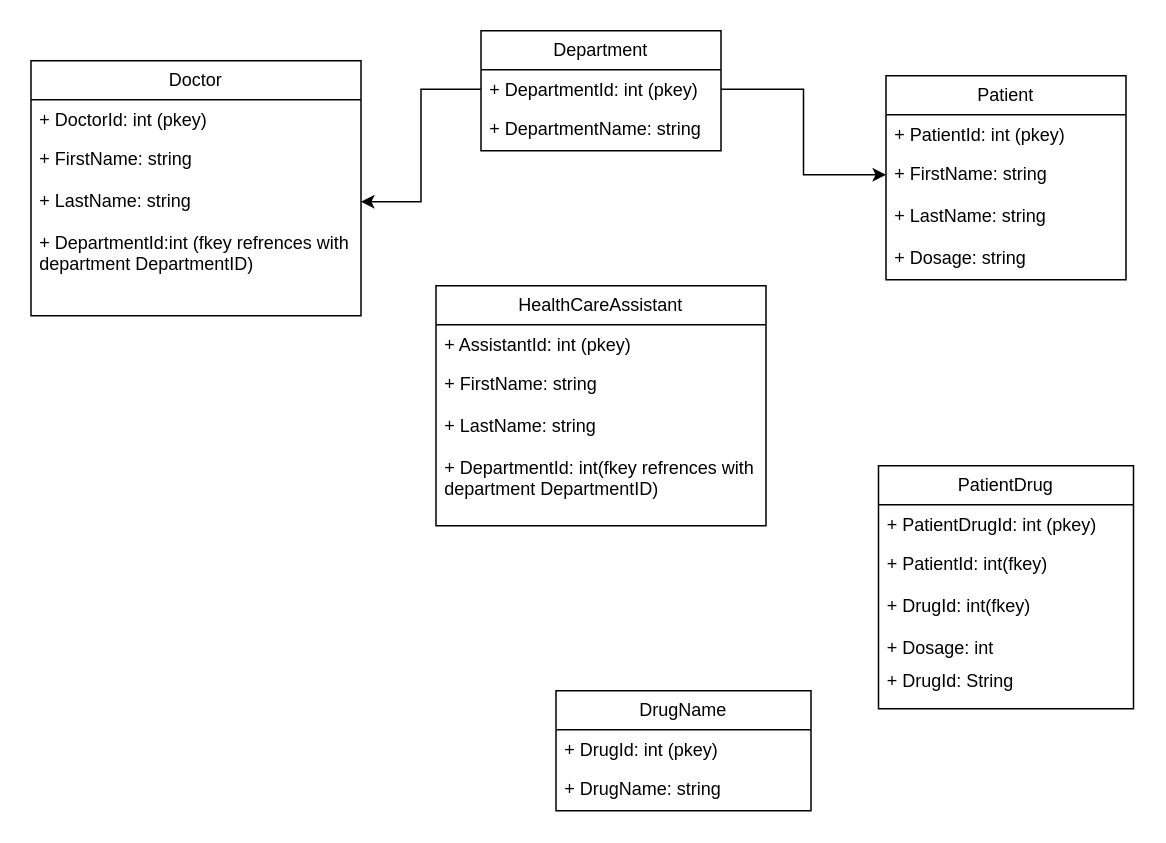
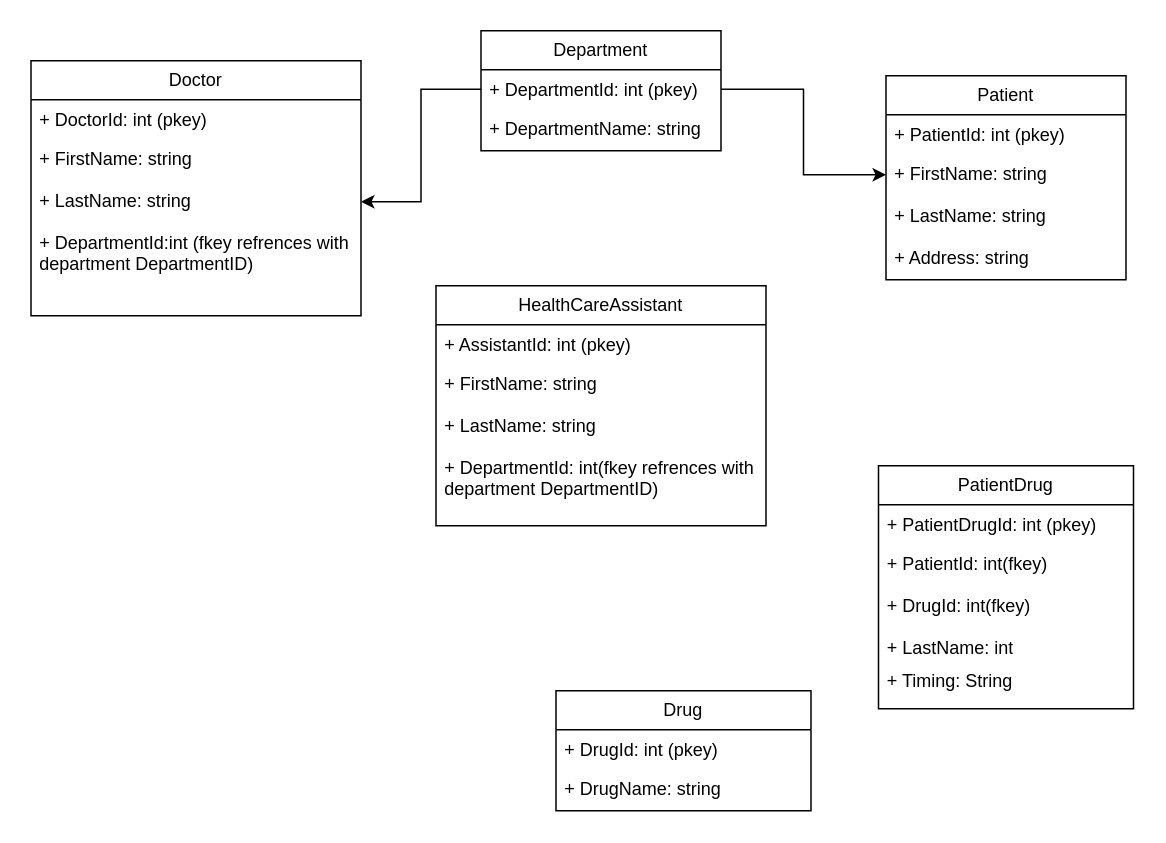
- <mxCell id="9" value="&lt;div&gt;+ Dosage: string&lt;/div&gt;&lt;div&gt;&lt;br&gt;&lt;/div&gt;" style="text;strokeColor=none;fillColor=none;align=left;verticalAlign=top;spacingLeft=4;spacingRight=4;overflow=hidden;rotatable=0;points=[[0,0.5],[1,0.5]];portConstraint=eastwest;whiteSpace=wrap;html=1;" vertex="1" parent="5"><mxGeometry y="108" width="160" height="28" as="geometry" /></mxCell>
+ <mxCell id="9" value="&lt;div&gt;+ Address: string&lt;/div&gt;&lt;div&gt;&lt;br&gt;&lt;/div&gt;" style="text;strokeColor=none;fillColor=none;align=left;verticalAlign=top;spacingLeft=4;spacingRight=4;overflow=hidden;rotatable=0;points=[[0,0.5],[1,0.5]];portConstraint=eastwest;whiteSpace=wrap;html=1;" vertex="1" parent="5"><mxGeometry y="108" width="160" height="28" as="geometry" /></mxCell>
- <mxCell id="24" value="&lt;div&gt;+ Dosage: int&lt;/div&gt;&lt;div&gt;&lt;br&gt;&lt;/div&gt;" style="text;strokeColor=none;fillColor=none;align=left;verticalAlign=top;spacingLeft=4;spacingRight=4;overflow=hidden;rotatable=0;points=[[0,0.5],[1,0.5]];portConstraint=eastwest;whiteSpace=wrap;html=1;" vertex="1" parent="20"><mxGeometry y="108" width="170" height="22" as="geometry" /></mxCell>
+ <mxCell id="24" value="&lt;div&gt;+ LastName: int&lt;/div&gt;&lt;div&gt;&lt;br&gt;&lt;/div&gt;" style="text;strokeColor=none;fillColor=none;align=left;verticalAlign=top;spacingLeft=4;spacingRight=4;overflow=hidden;rotatable=0;points=[[0,0.5],[1,0.5]];portConstraint=eastwest;whiteSpace=wrap;html=1;" vertex="1" parent="20"><mxGeometry y="108" width="170" height="22" as="geometry" /></mxCell>
- <mxCell id="25" value="&lt;div&gt;+ DrugId: String&lt;/div&gt;&lt;div&gt;&lt;br&gt;&lt;/div&gt;" style="text;strokeColor=none;fillColor=none;align=left;verticalAlign=top;spacingLeft=4;spacingRight=4;overflow=hidden;rotatable=0;points=[[0,0.5],[1,0.5]];portConstraint=eastwest;whiteSpace=wrap;html=1;" vertex="1" parent="20"><mxGeometry y="130" width="170" height="32" as="geometry" /></mxCell>
+ <mxCell id="25" value="&lt;div&gt;+ Timing: String&lt;/div&gt;&lt;div&gt;&lt;br&gt;&lt;/div&gt;" style="text;strokeColor=none;fillColor=none;align=left;verticalAlign=top;spacingLeft=4;spacingRight=4;overflow=hidden;rotatable=0;points=[[0,0.5],[1,0.5]];portConstraint=eastwest;whiteSpace=wrap;html=1;" vertex="1" parent="20"><mxGeometry y="130" width="170" height="32" as="geometry" /></mxCell>
- <mxCell id="26" value="DrugName" style="swimlane;fontStyle=0;childLayout=stackLayout;horizontal=1;startSize=26;fillColor=none;horizontalStack=0;resizeParent=1;resizeParentMax=0;resizeLast=0;collapsible=1;marginBottom=0;whiteSpace=wrap;html=1;" vertex="1" parent="1"><mxGeometry x="370" y="460" width="170" height="80" as="geometry"><mxRectangle x="70" y="150" width="110" height="30" as="alternateBounds" /></mxGeometry></mxCell>
+ <mxCell id="26" value="Drug" style="swimlane;fontStyle=0;childLayout=stackLayout;horizontal=1;startSize=26;fillColor=none;horizontalStack=0;resizeParent=1;resizeParentMax=0;resizeLast=0;collapsible=1;marginBottom=0;whiteSpace=wrap;html=1;" vertex="1" parent="1"><mxGeometry x="370" y="460" width="170" height="80" as="geometry"><mxRectangle x="70" y="150" width="110" height="30" as="alternateBounds" /></mxGeometry></mxCell>
